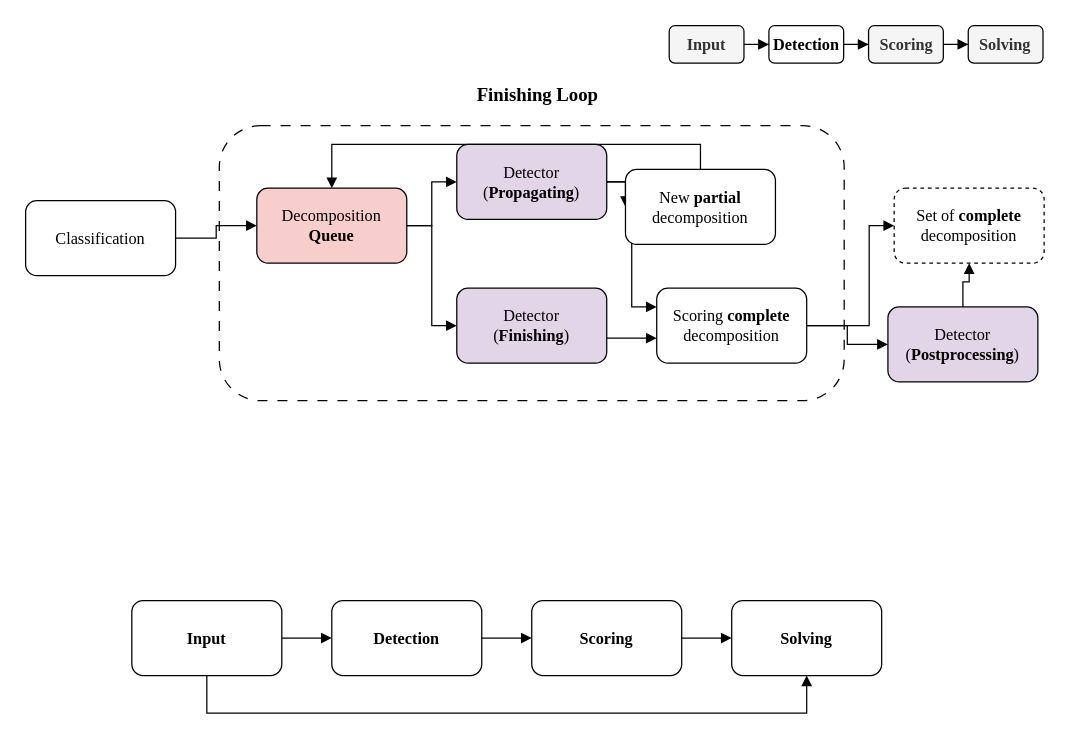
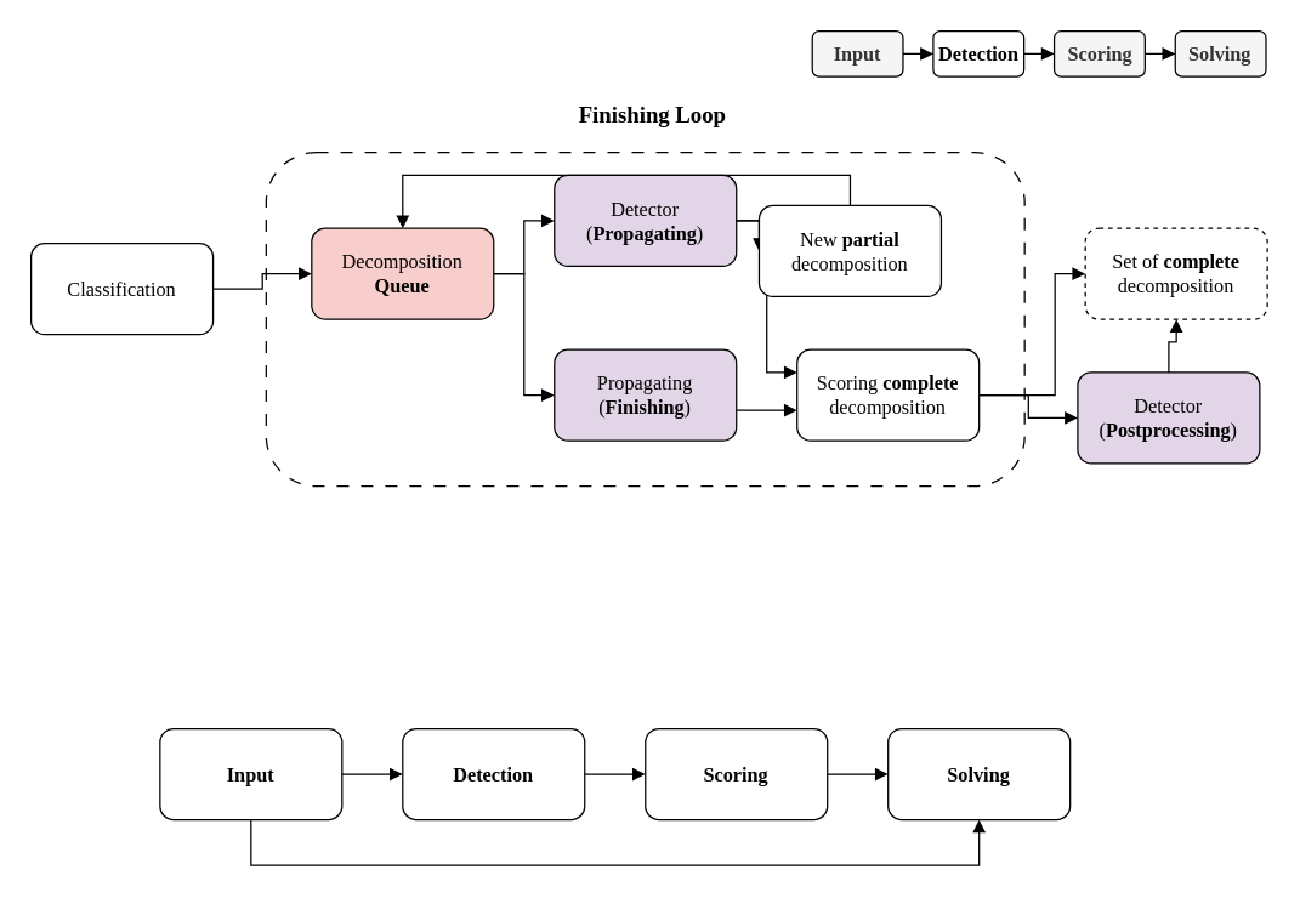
- <mxCell id="7" value="Detector&lt;div&gt;(&lt;b&gt;Finishing&lt;/b&gt;)&lt;/div&gt;" style="rounded=1;whiteSpace=wrap;html=1;fontFamily=Times New Roman;fontSize=13;fillColor=#e1d5e7;strokeColor=default;" vertex="1" parent="1"><mxGeometry x="365" y="230" width="120" height="60" as="geometry" /></mxCell>
+ <mxCell id="7" value="Propagating&lt;div&gt;(&lt;b&gt;Finishing&lt;/b&gt;)&lt;/div&gt;" style="rounded=1;whiteSpace=wrap;html=1;fontFamily=Times New Roman;fontSize=13;fillColor=#e1d5e7;strokeColor=default;" vertex="1" parent="1"><mxGeometry x="365" y="230" width="120" height="60" as="geometry" /></mxCell>
